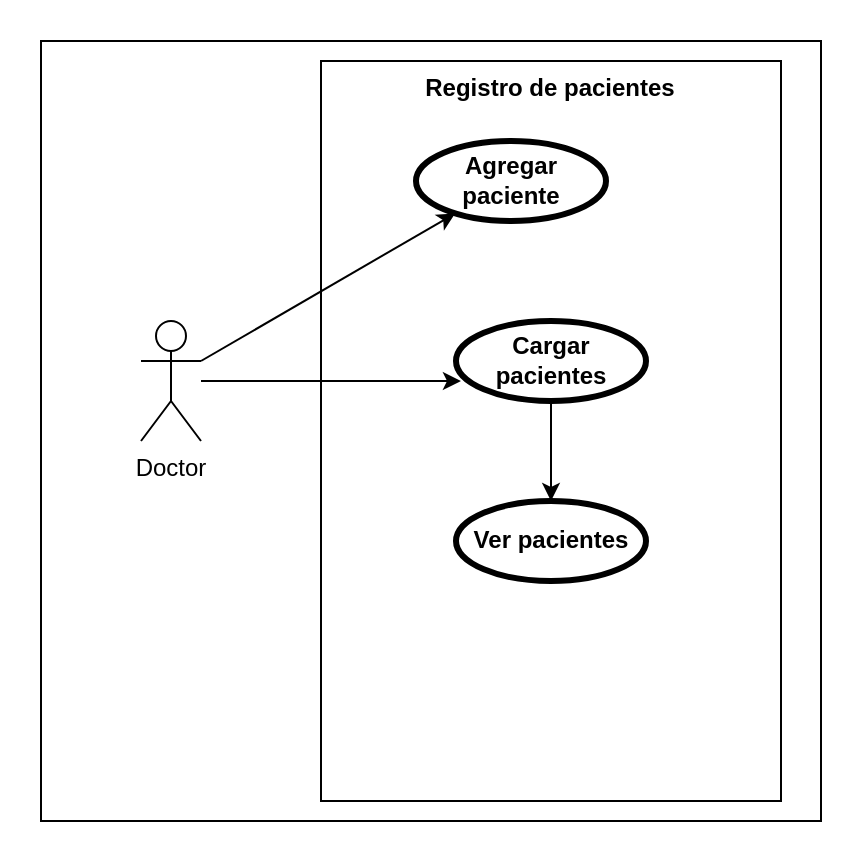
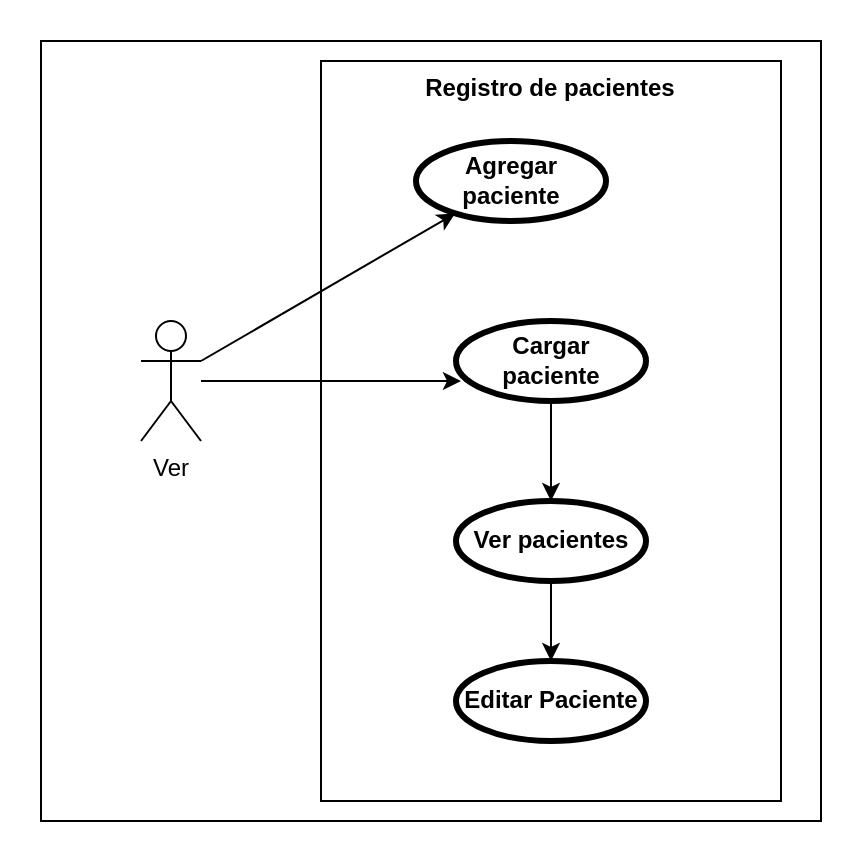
- <mxCell id="7" value="Cargar&lt;br&gt;pacientes" style="shape=ellipse;html=1;strokeWidth=3;fontStyle=1;whiteSpace=wrap;align=center;perimeter=ellipsePerimeter;" parent="1" vertex="1"><mxGeometry x="227.5" y="160" width="95" height="40" as="geometry" /></mxCell>
+ <mxCell id="7" value="Cargar&lt;br&gt;paciente" style="shape=ellipse;html=1;strokeWidth=3;fontStyle=1;whiteSpace=wrap;align=center;perimeter=ellipsePerimeter;" parent="1" vertex="1"><mxGeometry x="227.5" y="160" width="95" height="40" as="geometry" /></mxCell>
- <mxCell id="3" value="Doctor" style="shape=umlActor;html=1;verticalLabelPosition=bottom;verticalAlign=top;align=center;" parent="1" vertex="1"><mxGeometry x="70" y="160" width="30" height="60" as="geometry" /></mxCell>
+ <mxCell id="3" value="Ver" style="shape=umlActor;html=1;verticalLabelPosition=bottom;verticalAlign=top;align=center;" parent="1" vertex="1"><mxGeometry x="70" y="160" width="30" height="60" as="geometry" /></mxCell>
+ <mxCell id="10" style="edgeStyle=none;html=1;exitX=0.5;exitY=1;exitDx=0;exitDy=0;" parent="1" source="11" target="8" edge="1"><mxGeometry relative="1" as="geometry" /></mxCell>
+ <mxCell id="8" value="Editar Paciente" style="shape=ellipse;html=1;strokeWidth=3;fontStyle=1;whiteSpace=wrap;align=center;perimeter=ellipsePerimeter;" parent="1" vertex="1"><mxGeometry x="227.5" y="330" width="95" height="40" as="geometry" /></mxCell>
